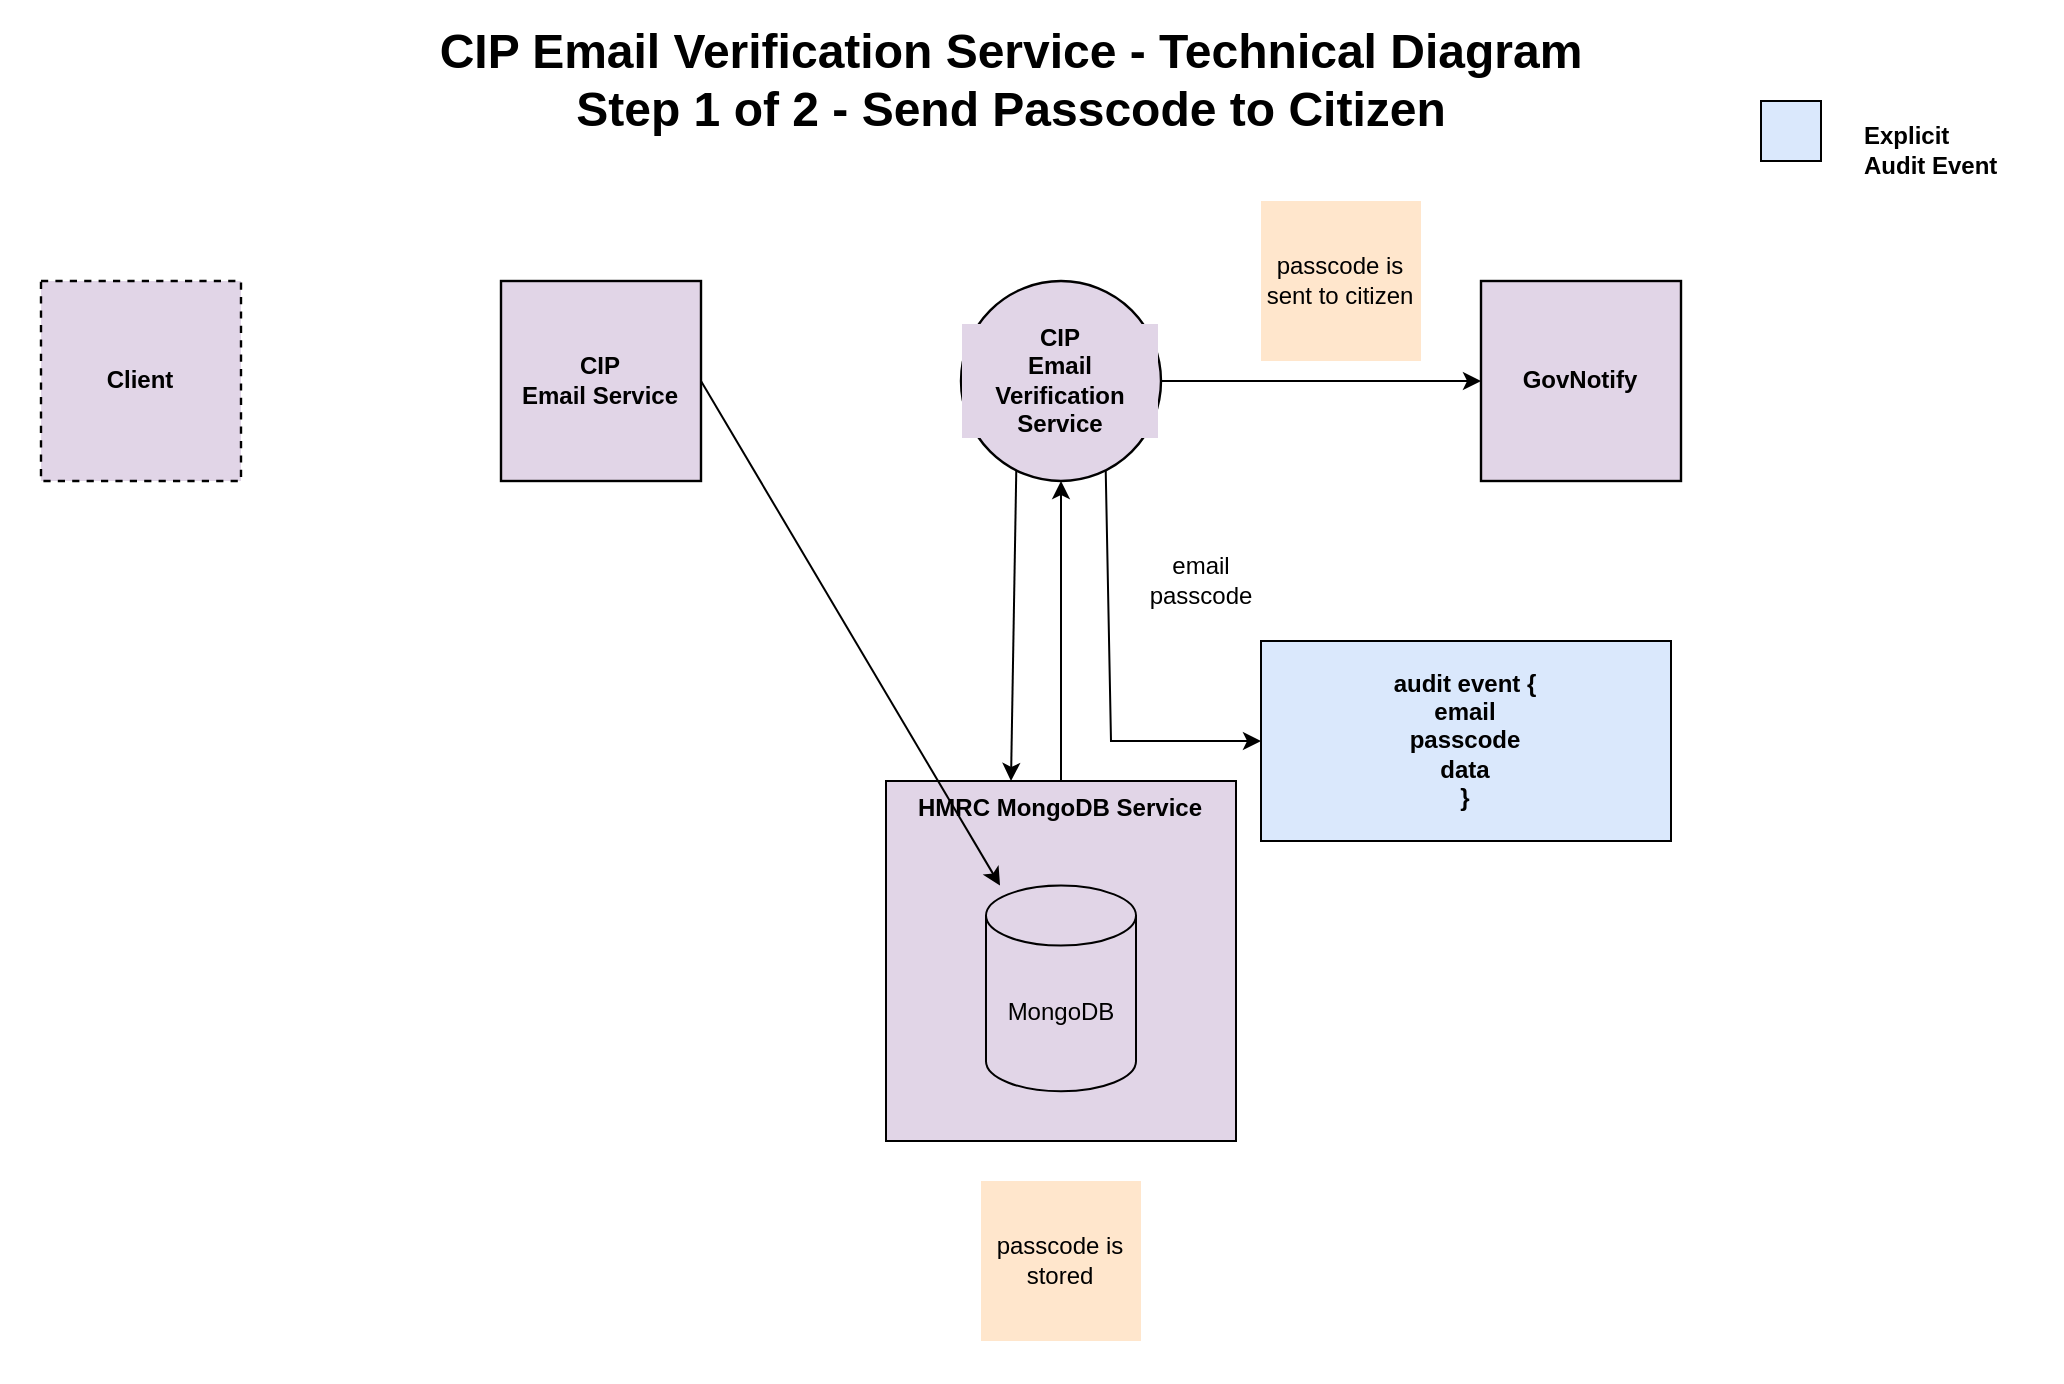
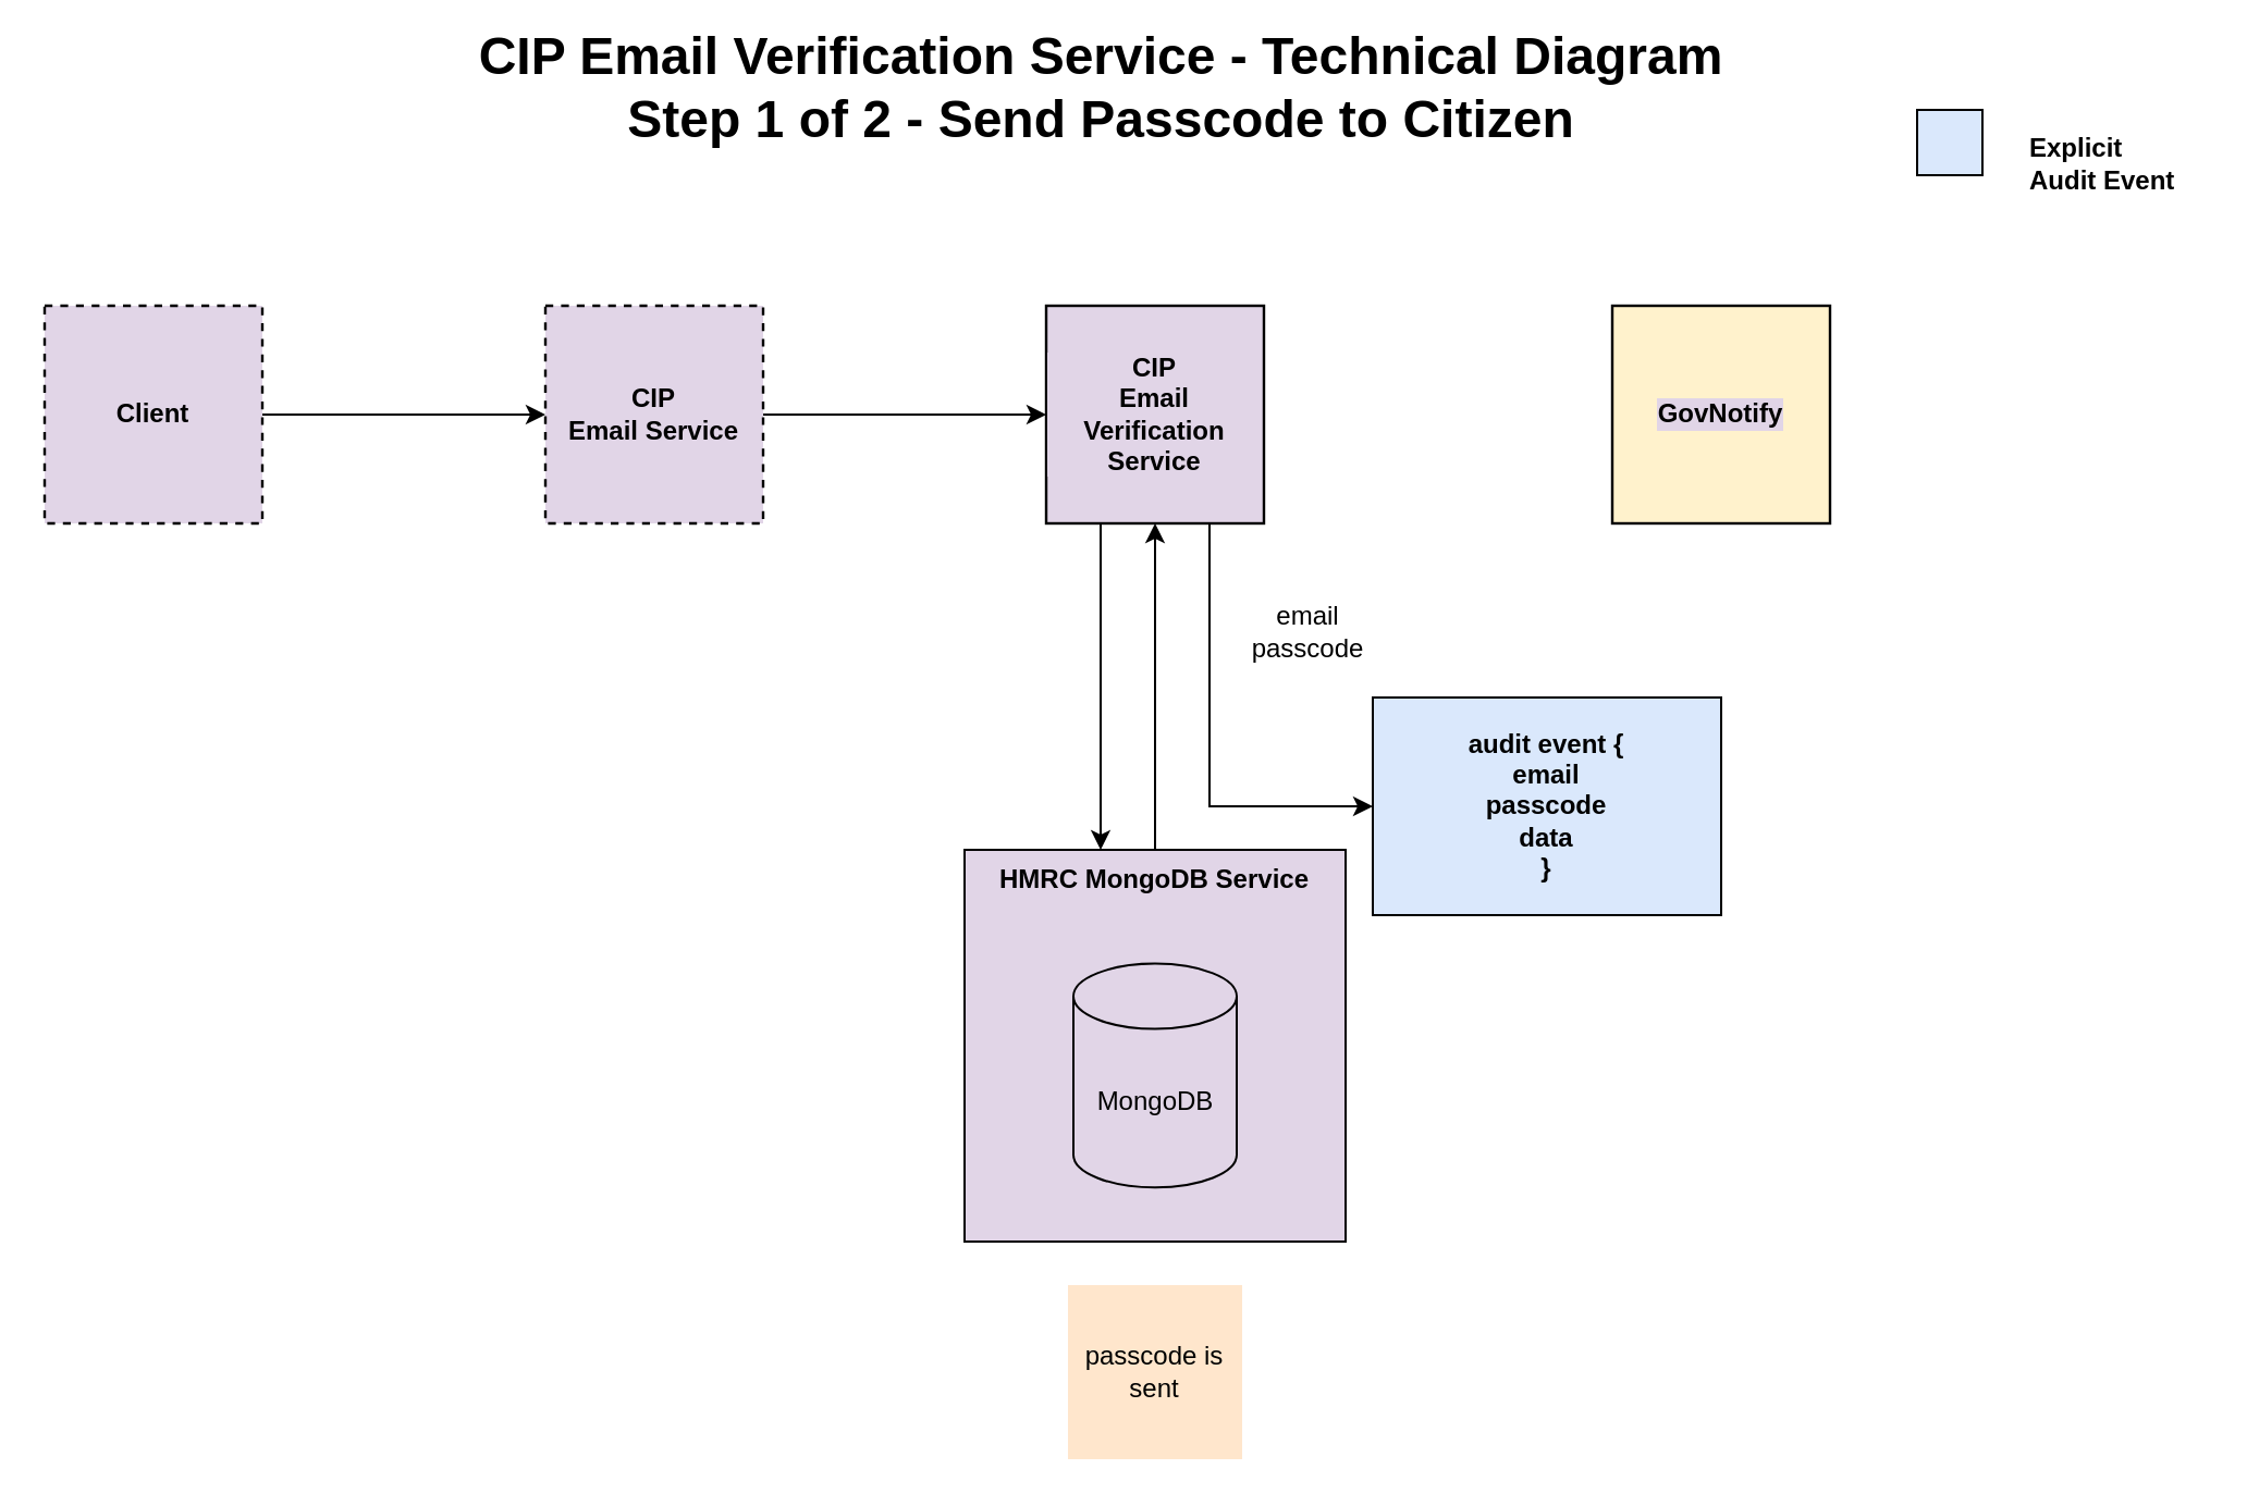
- <mxCell id="13" value="passcode is sent to citizen" style="whiteSpace=wrap;html=1;aspect=fixed;labelBackgroundColor=none;strokeColor=none;fillColor=#ffe6cc;" parent="1" vertex="1"><mxGeometry x="630" y="100" width="80" height="80" as="geometry" /></mxCell>
+ <mxCell id="11" value="" style="endArrow=classic;html=1;rounded=0;entryX=0;entryY=0.5;entryDx=0;entryDy=0;exitX=1;exitY=0.5;exitDx=0;exitDy=0;" parent="1" source="2" target="3" edge="1"><mxGeometry width="50" height="50" relative="1" as="geometry"><mxPoint x="550" y="320" as="sourcePoint" /><mxPoint x="600" y="270" as="targetPoint" /></mxGeometry></mxCell>
- <mxCell id="3" value="CIP &lt;br&gt;Email Service" style="whiteSpace=wrap;html=1;aspect=fixed;labelBackgroundColor=#E1D5E7;fillColor=#E1D5E7;strokeColor=#000000;fontStyle=1;strokeWidth=1.2;" parent="1" vertex="1"><mxGeometry x="250" y="140" width="100" height="100" as="geometry" /></mxCell>
+ <mxCell id="3" value="CIP &lt;br&gt;Email Service" style="whiteSpace=wrap;html=1;aspect=fixed;labelBackgroundColor=#E1D5E7;fillColor=#E1D5E7;strokeColor=#000000;fontStyle=1;strokeWidth=1.2;dashed=1;" parent="1" vertex="1"><mxGeometry x="250" y="140" width="100" height="100" as="geometry" /></mxCell>
- <mxCell id="4" value="CIP&lt;br&gt;Email Verification Service" style="ellipse;whiteSpace=wrap;html=1;aspect=fixed;labelBackgroundColor=#E1D5E7;fillColor=#E1D5E7;strokeColor=#000000;fontStyle=1;strokeWidth=1.2;" parent="1" vertex="1"><mxGeometry x="480" y="140" width="100" height="100" as="geometry" /></mxCell>
+ <mxCell id="4" value="CIP&lt;br&gt;Email Verification Service" style="whiteSpace=wrap;html=1;aspect=fixed;labelBackgroundColor=#E1D5E7;fillColor=#E1D5E7;strokeColor=#000000;fontStyle=1;strokeWidth=1.2;" parent="1" vertex="1"><mxGeometry x="480" y="140" width="100" height="100" as="geometry" /></mxCell>
- <mxCell id="19" value="" style="endArrow=classic;html=1;rounded=0;entryX=0;entryY=0.5;entryDx=0;entryDy=0;exitX=1;exitY=0.5;exitDx=0;exitDy=0;" parent="1" source="4" target="18" edge="1"><mxGeometry width="50" height="50" relative="1" as="geometry"><mxPoint x="480" y="310" as="sourcePoint" /><mxPoint x="530" y="260" as="targetPoint" /></mxGeometry></mxCell>
- <mxCell id="18" value="GovNotify" style="whiteSpace=wrap;html=1;aspect=fixed;labelBackgroundColor=#E1D5E7;fillColor=#E1D5E7;strokeColor=#000000;fontStyle=1;strokeWidth=1.2;" parent="1" vertex="1"><mxGeometry x="740" y="140" width="100" height="100" as="geometry" /></mxCell>
+ <mxCell id="18" value="GovNotify" style="whiteSpace=wrap;html=1;aspect=fixed;labelBackgroundColor=#E1D5E7;fillColor=#fff2cc;strokeColor=#000000;fontStyle=1;strokeWidth=1.2;" parent="1" vertex="1"><mxGeometry x="740" y="140" width="100" height="100" as="geometry" /></mxCell>
- <mxCell id="12" value="" style="endArrow=classic;html=1;rounded=0;exitX=1;exitY=0.5;exitDx=0;exitDy=0;" parent="1" source="3" target="7" edge="1"><mxGeometry width="50" height="50" relative="1" as="geometry"><mxPoint x="550" y="320" as="sourcePoint" /><mxPoint x="600" y="270" as="targetPoint" /></mxGeometry></mxCell>
+ <mxCell id="12" value="" style="endArrow=classic;html=1;rounded=0;entryX=0;entryY=0.5;entryDx=0;entryDy=0;exitX=1;exitY=0.5;exitDx=0;exitDy=0;" parent="1" source="3" target="4" edge="1"><mxGeometry width="50" height="50" relative="1" as="geometry"><mxPoint x="550" y="320" as="sourcePoint" /><mxPoint x="600" y="270" as="targetPoint" /></mxGeometry></mxCell>
- <mxCell id="10" value="&lt;span style=&quot;&quot;&gt;audit event {&lt;/span&gt;&lt;br style=&quot;&quot;&gt;&lt;span style=&quot;&quot;&gt;&#09;&lt;/span&gt;&lt;span style=&quot;&quot;&gt;email&lt;/span&gt;&lt;br style=&quot;&quot;&gt;&lt;span style=&quot;&quot;&gt;passcode&lt;/span&gt;&lt;br style=&quot;&quot;&gt;&lt;span style=&quot;&quot;&gt;data&lt;/span&gt;&lt;br style=&quot;&quot;&gt;&lt;span style=&quot;&quot;&gt;}&lt;/span&gt;" style="rounded=0;whiteSpace=wrap;html=1;labelBackgroundColor=#DAE8FC;strokeColor=#000000;fillColor=#DAE8FC;fontStyle=1" parent="1" vertex="1"><mxGeometry x="630" y="320" width="205" height="100" as="geometry" /></mxCell>
+ <mxCell id="10" value="&lt;span style=&quot;&quot;&gt;audit event {&lt;/span&gt;&lt;br style=&quot;&quot;&gt;&lt;span style=&quot;&quot;&gt;&#09;&lt;/span&gt;&lt;span style=&quot;&quot;&gt;email&lt;/span&gt;&lt;br style=&quot;&quot;&gt;&lt;span style=&quot;&quot;&gt;passcode&lt;/span&gt;&lt;br style=&quot;&quot;&gt;&lt;span style=&quot;&quot;&gt;data&lt;/span&gt;&lt;br style=&quot;&quot;&gt;&lt;span style=&quot;&quot;&gt;}&lt;/span&gt;" style="rounded=0;whiteSpace=wrap;html=1;labelBackgroundColor=#DAE8FC;strokeColor=#000000;fillColor=#DAE8FC;fontStyle=1" parent="1" vertex="1"><mxGeometry x="630" y="320" width="160" height="100" as="geometry" /></mxCell>
- <mxCell id="20" value="passcode is stored" style="whiteSpace=wrap;html=1;aspect=fixed;labelBackgroundColor=none;strokeColor=none;fillColor=#ffe6cc;" parent="1" vertex="1"><mxGeometry x="490" y="590" width="80" height="80" as="geometry" /></mxCell>
+ <mxCell id="20" value="passcode is sent" style="whiteSpace=wrap;html=1;aspect=fixed;labelBackgroundColor=none;strokeColor=none;fillColor=#ffe6cc;" parent="1" vertex="1"><mxGeometry x="490" y="590" width="80" height="80" as="geometry" /></mxCell>
